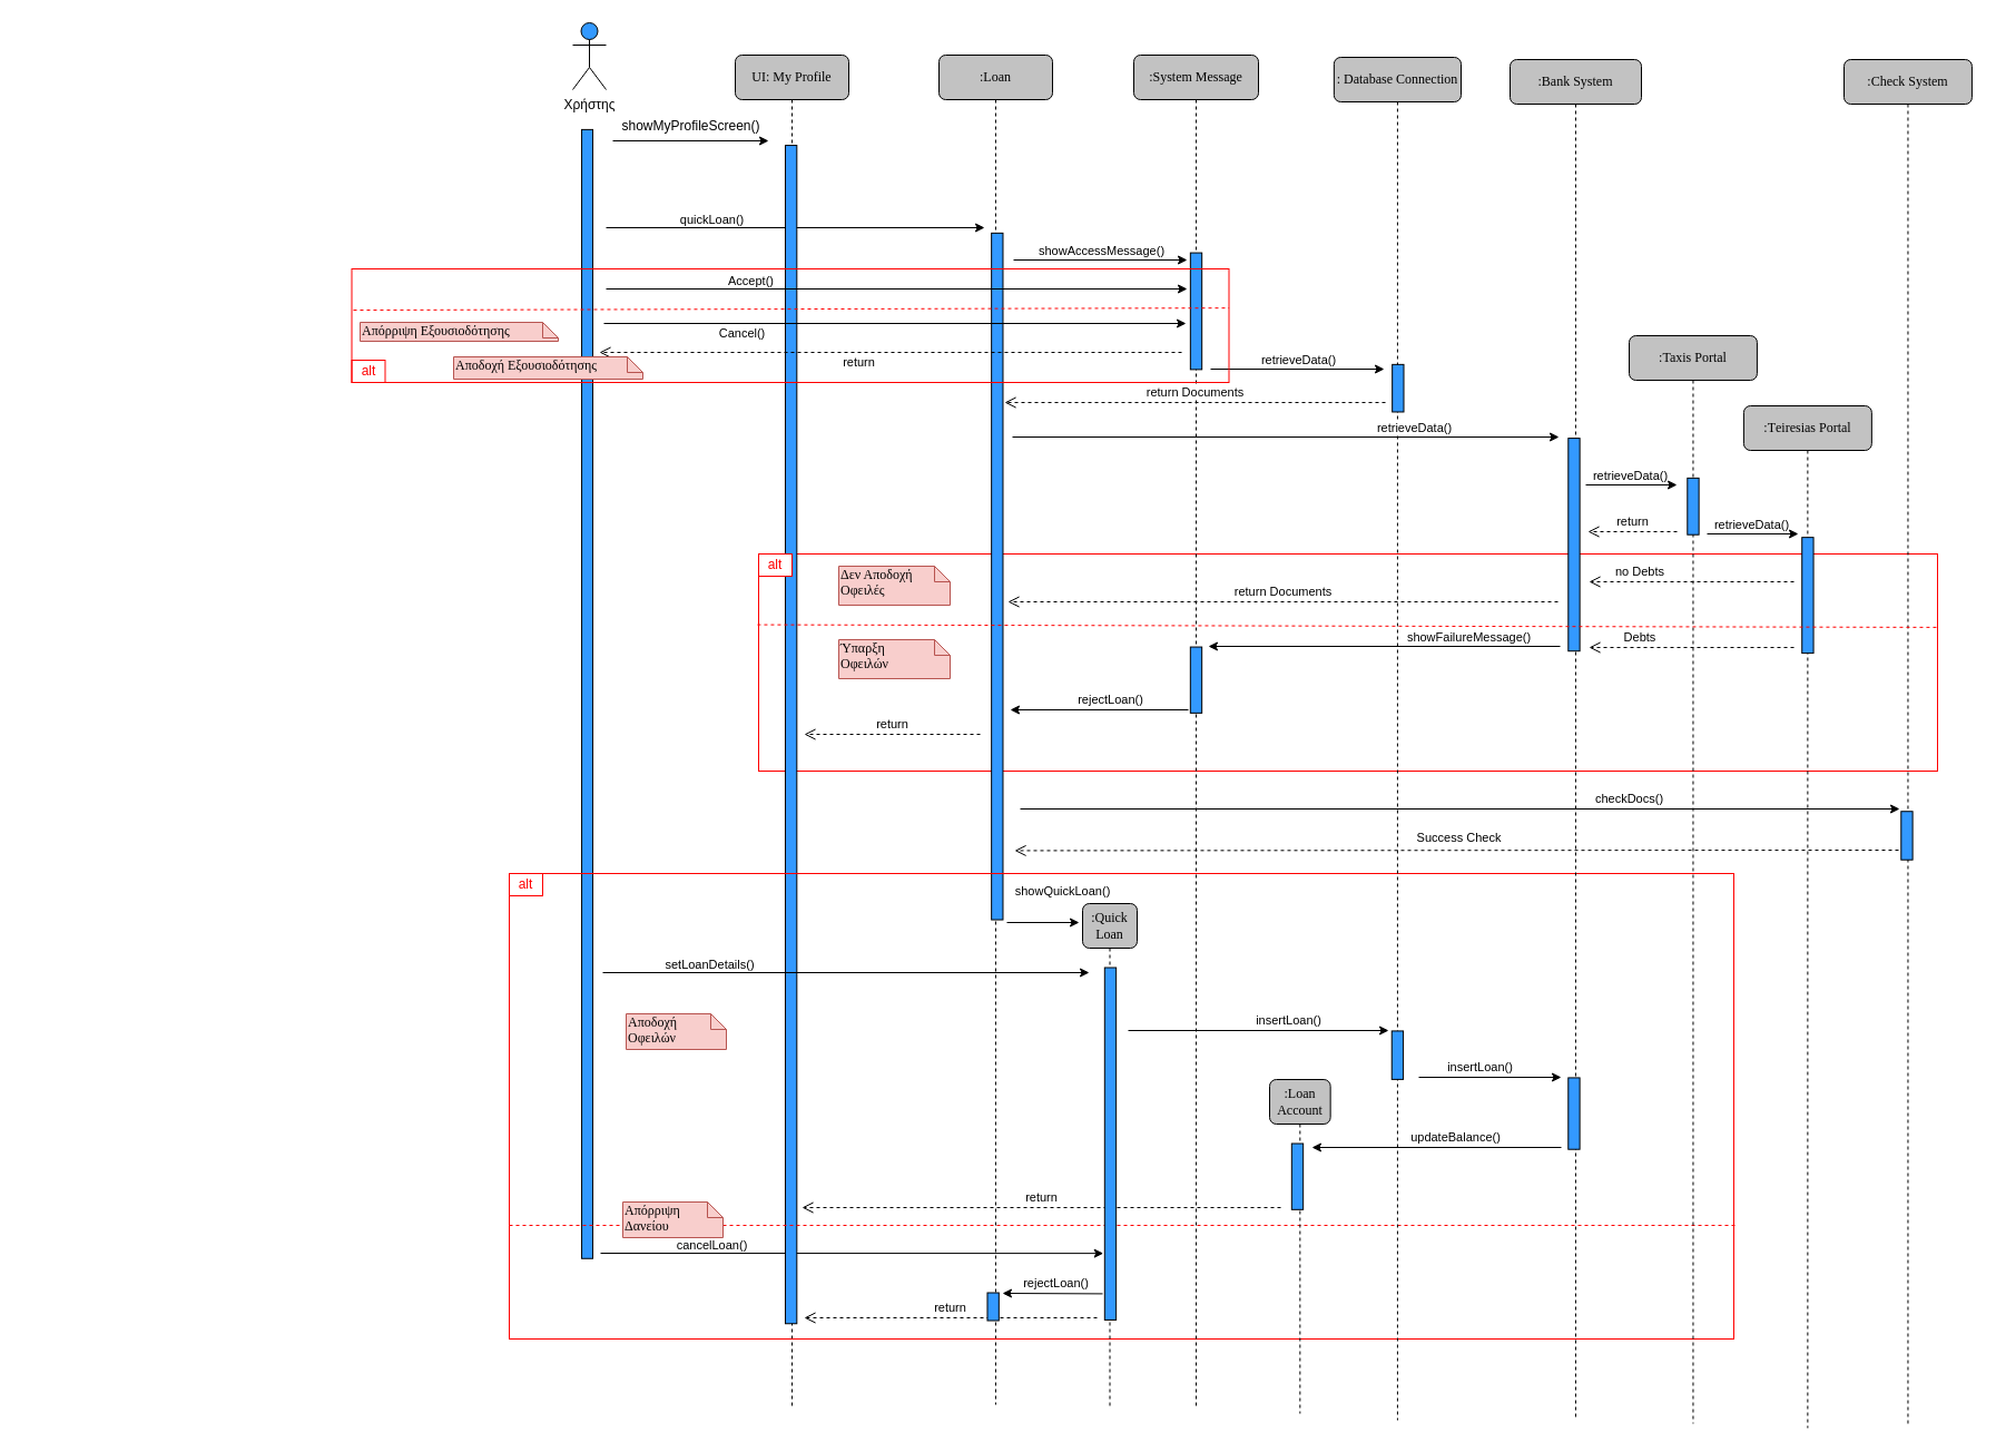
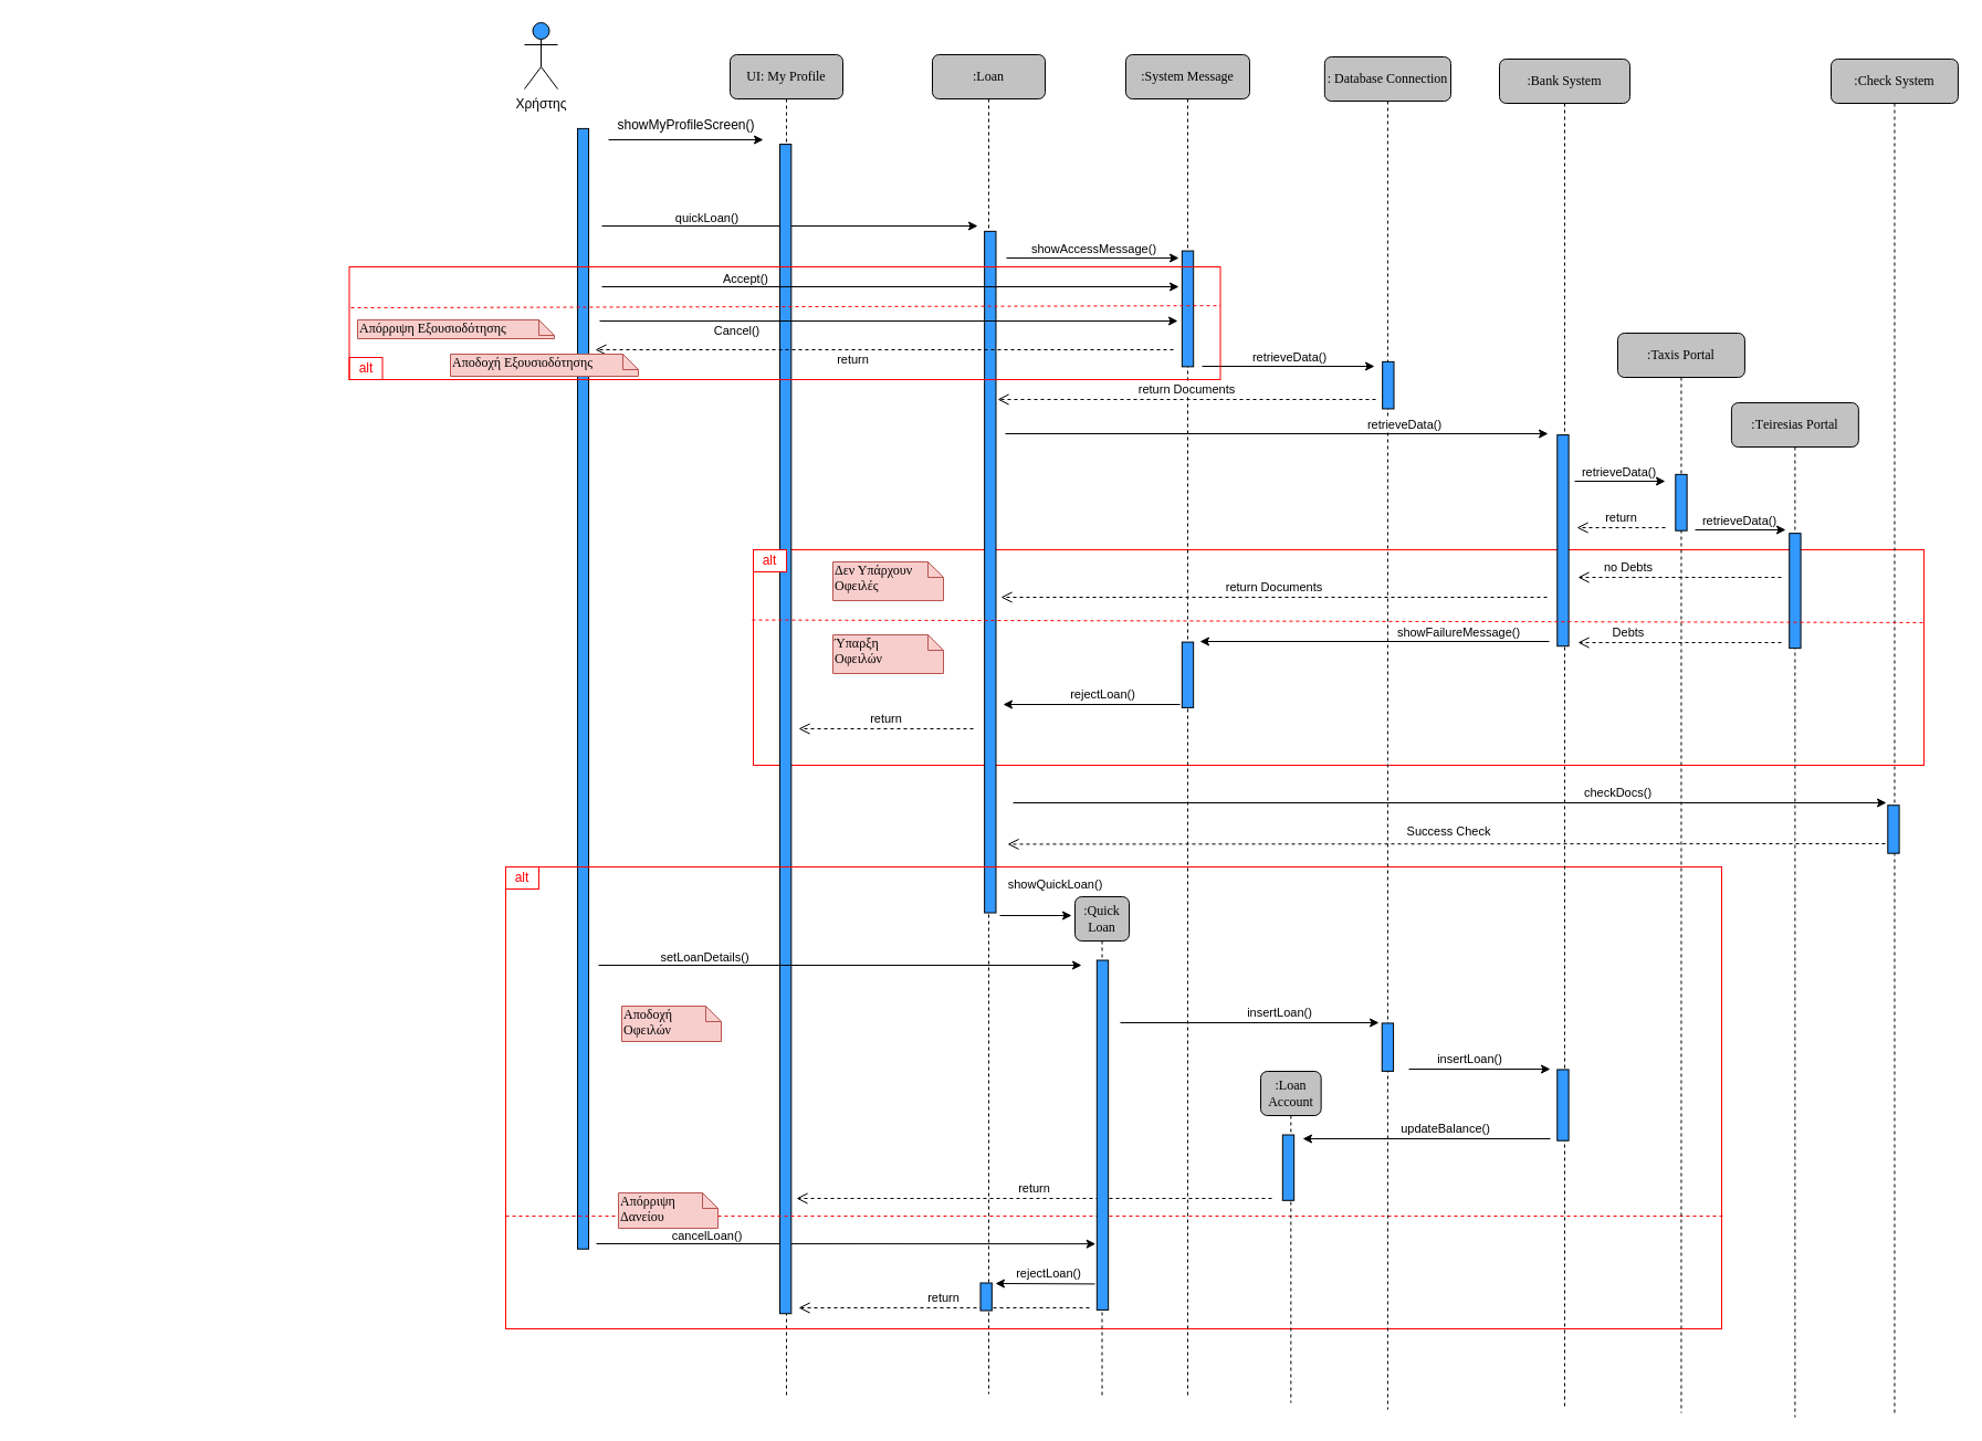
- <mxCell id="9" value="Χρήστης" style="shape=umlActor;verticalLabelPosition=bottom;verticalAlign=top;html=1;outlineConnect=0;fillColor=#3399FF;" parent="1" vertex="1"><mxGeometry x="514" y="20" width="30" height="60" as="geometry" /></mxCell>
+ <mxCell id="9" value="Χρήστης" style="shape=umlActor;verticalLabelPosition=bottom;verticalAlign=top;html=1;outlineConnect=0;fillColor=#3399FF;" parent="1" vertex="1"><mxGeometry x="474" y="20" width="30" height="60" as="geometry" /></mxCell>
- <mxCell id="31" value="Δεν Αποδοχή&amp;nbsp;&lt;br&gt;Οφειλές" style="shape=note;whiteSpace=wrap;html=1;size=14;verticalAlign=top;align=left;spacingTop=-6;rounded=0;shadow=0;comic=0;labelBackgroundColor=none;strokeWidth=1;fontFamily=Verdana;fontSize=12;fillColor=#f8cecc;strokeColor=#b85450;" vertex="1" parent="26"><mxGeometry x="-444.87" y="457" width="100" height="35" as="geometry" /></mxCell>
+ <mxCell id="31" value="Δεν Υπάρχουν&amp;nbsp;&lt;br&gt;Οφειλές" style="shape=note;whiteSpace=wrap;html=1;size=14;verticalAlign=top;align=left;spacingTop=-6;rounded=0;shadow=0;comic=0;labelBackgroundColor=none;strokeWidth=1;fontFamily=Verdana;fontSize=12;fillColor=#f8cecc;strokeColor=#b85450;" vertex="1" parent="26"><mxGeometry x="-444.87" y="457" width="100" height="35" as="geometry" /></mxCell>
